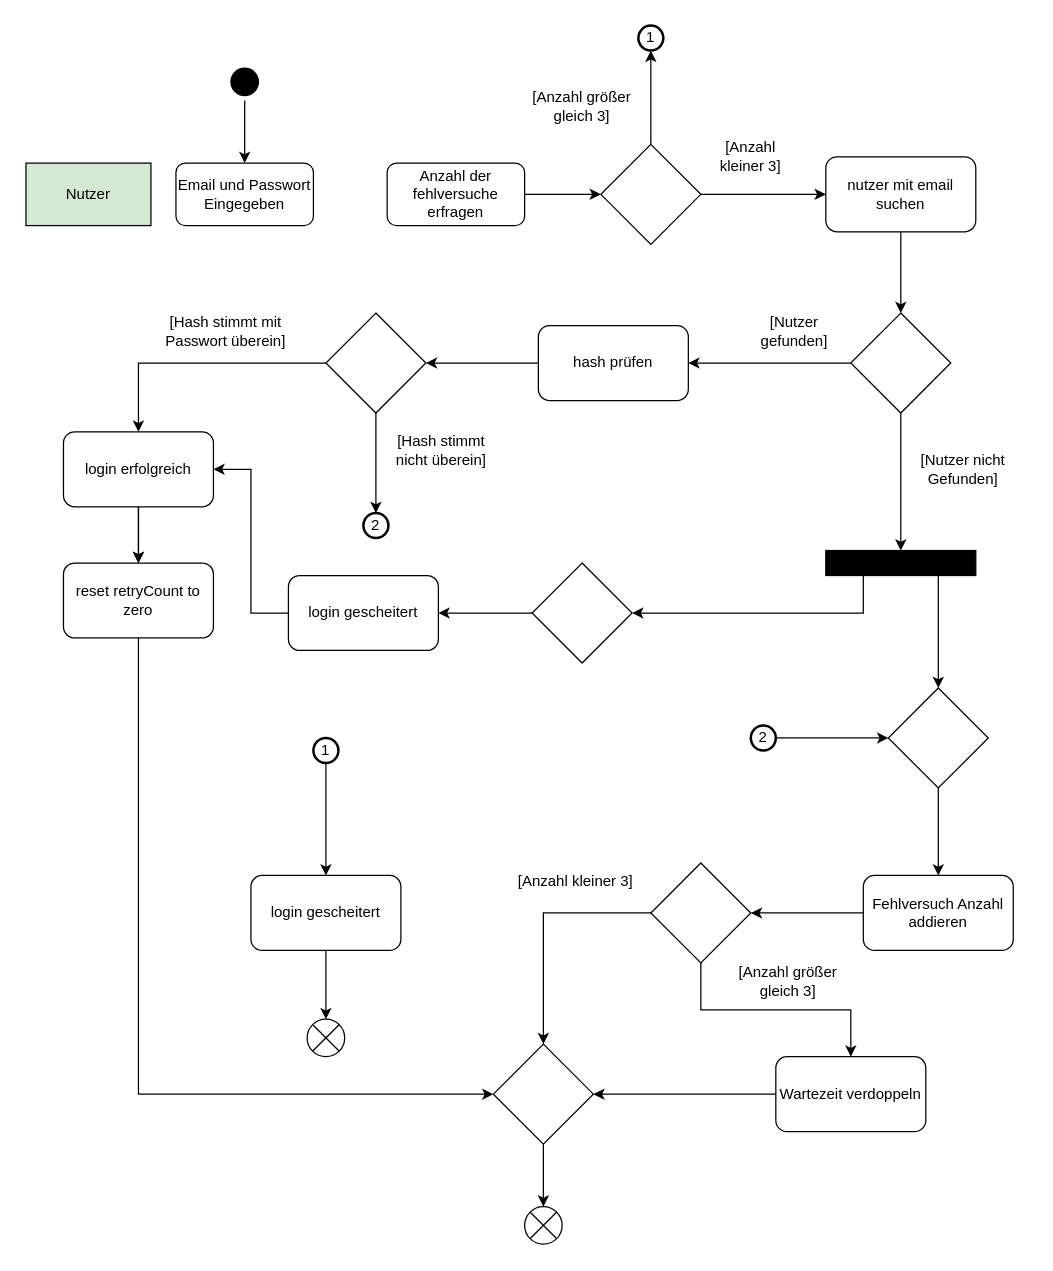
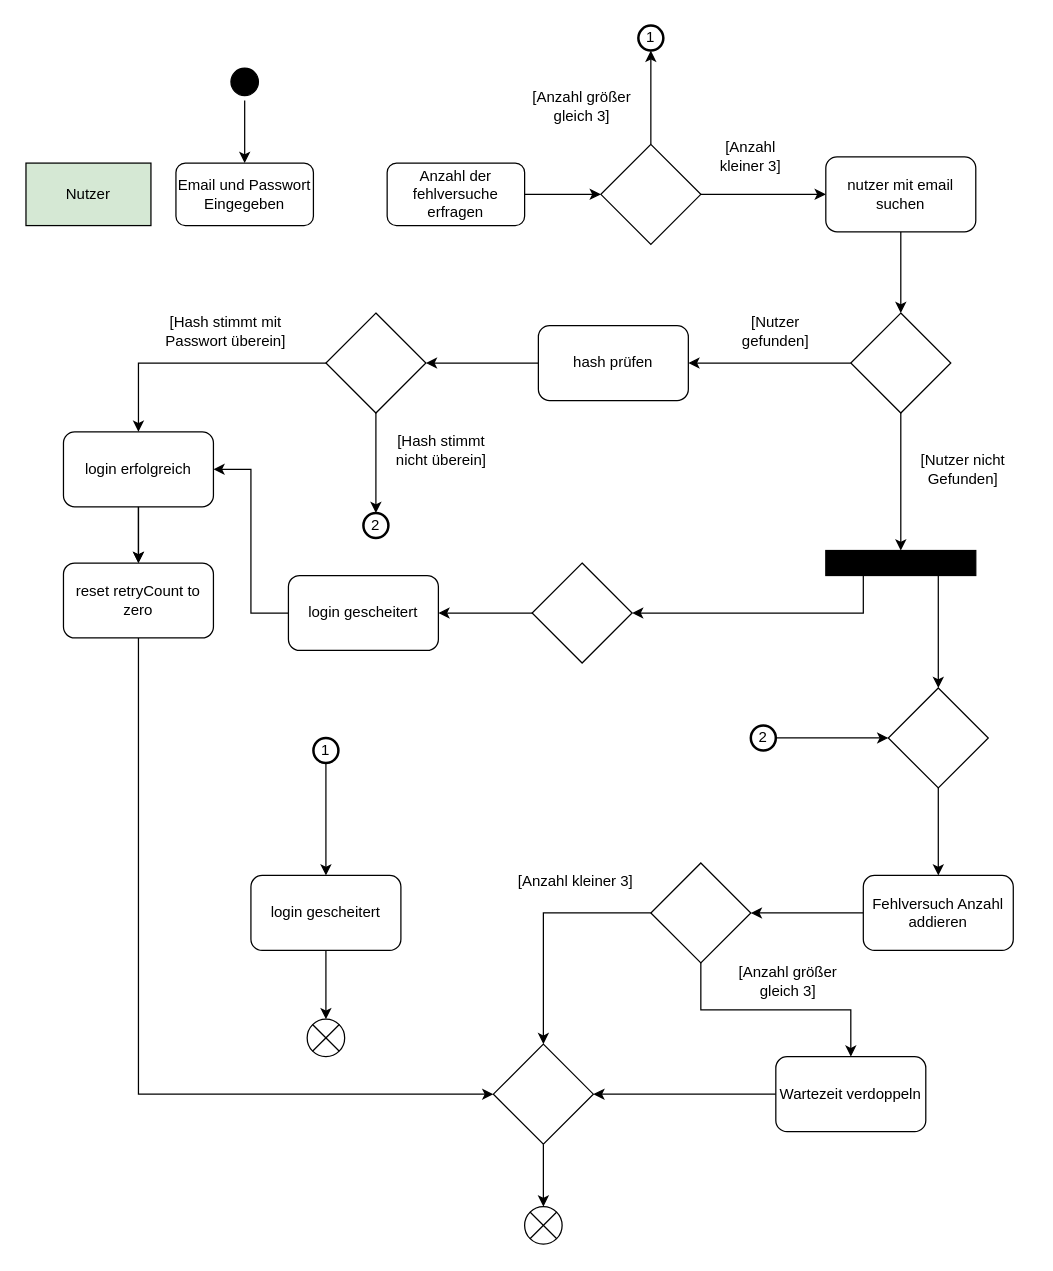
- <mxCell id="10" value="[Nutzer gefunden]" style="text;html=1;strokeColor=none;fillColor=none;align=center;verticalAlign=middle;whiteSpace=wrap;rounded=0;labelBackgroundColor=none;" parent="1" vertex="1"><mxGeometry x="605" y="250" width="60" height="30" as="geometry" /></mxCell>
+ <mxCell id="10" value="[Nutzer gefunden]" style="text;html=1;strokeColor=none;fillColor=none;align=center;verticalAlign=middle;whiteSpace=wrap;rounded=0;labelBackgroundColor=none;" parent="1" vertex="1"><mxGeometry x="590" y="250" width="60" height="30" as="geometry" /></mxCell>
